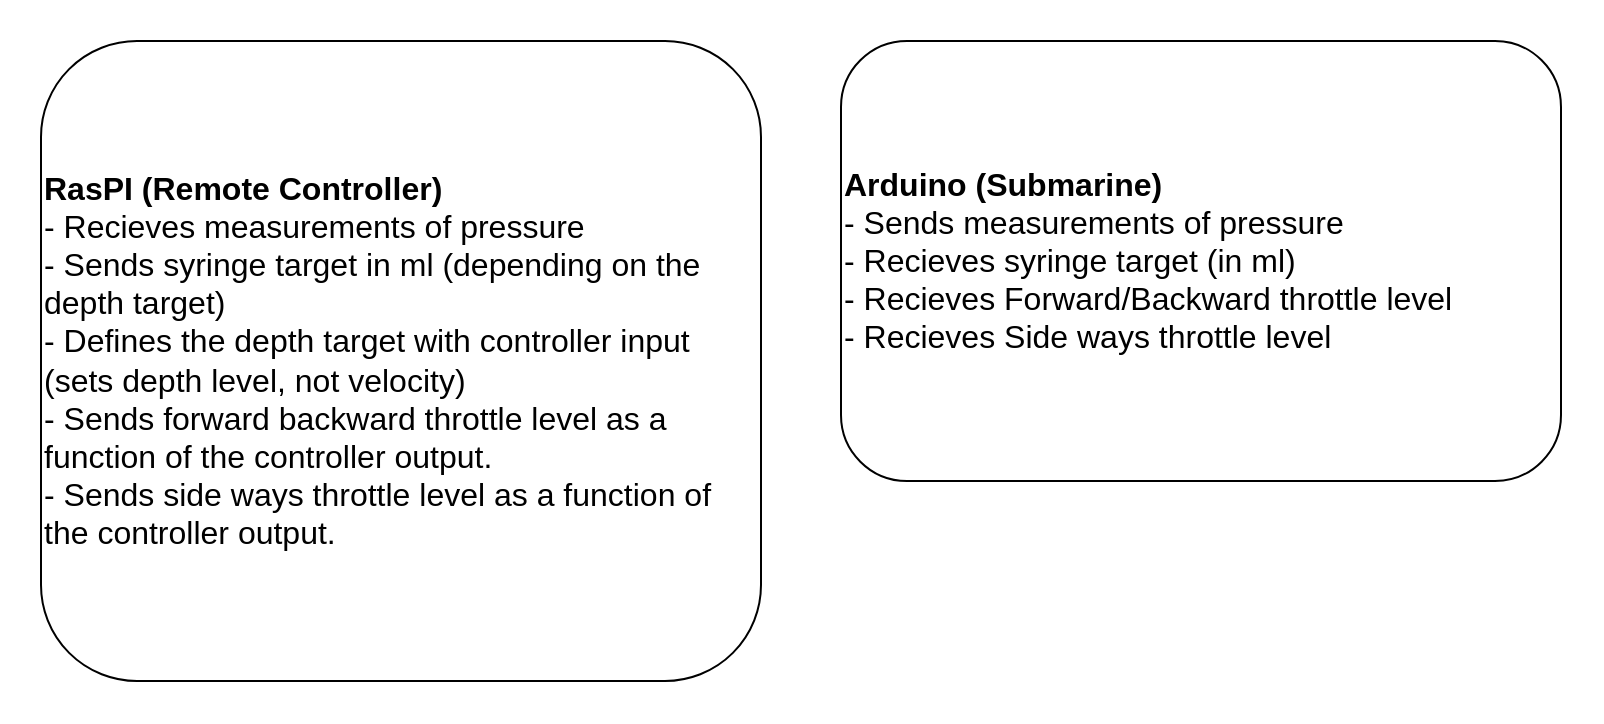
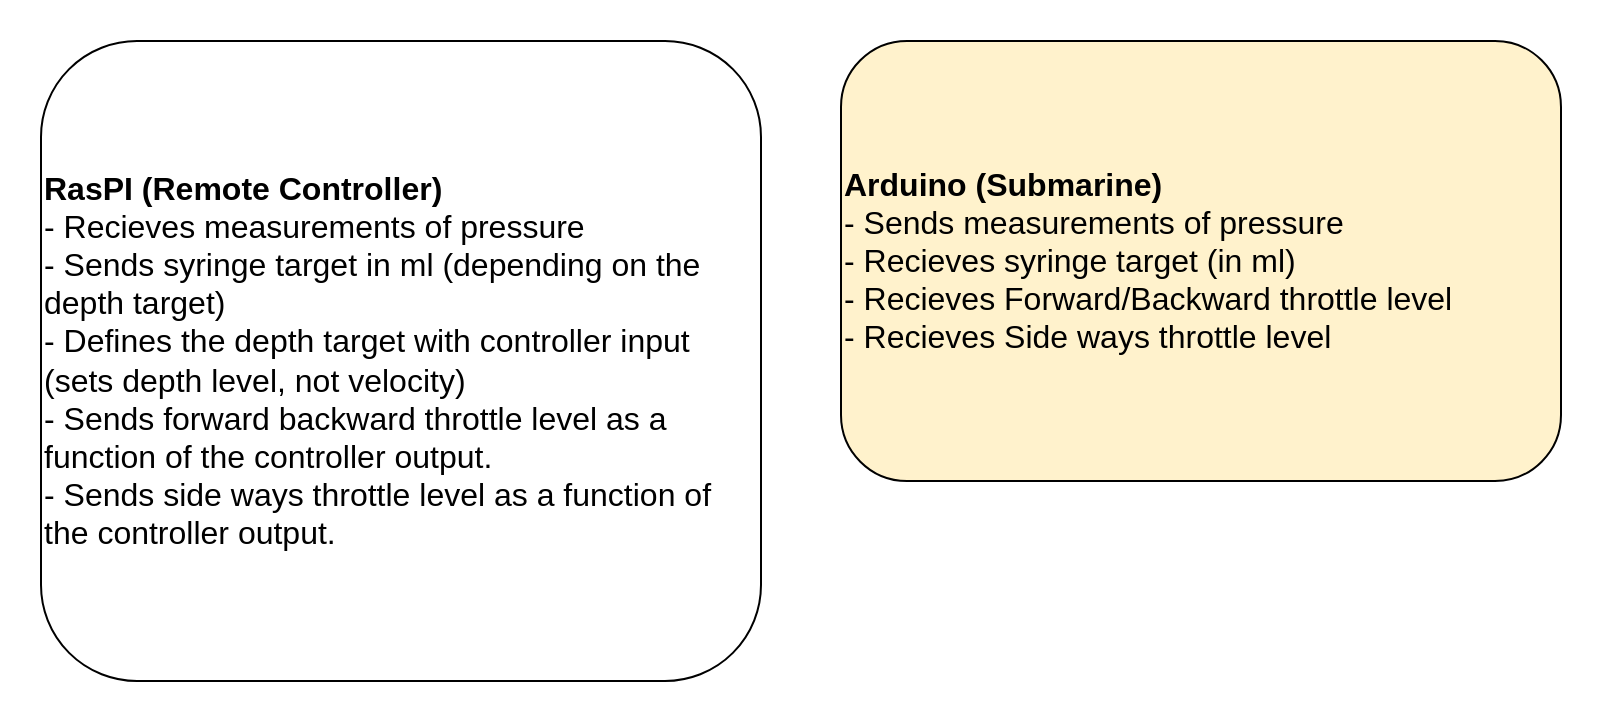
- <mxCell id="3" value="&lt;div style=&quot;&quot;&gt;&lt;b style=&quot;font-size: 16px; background-color: initial;&quot;&gt;Arduino (Submarine)&lt;/b&gt;&lt;/div&gt;&lt;font style=&quot;font-size: 16px;&quot;&gt;&lt;div style=&quot;&quot;&gt;&lt;span style=&quot;background-color: initial;&quot;&gt;- Sends measurements of pressure&lt;/span&gt;&lt;/div&gt;&lt;div style=&quot;&quot;&gt;&lt;span style=&quot;background-color: initial;&quot;&gt;- Recieves syringe target (in ml)&lt;/span&gt;&lt;/div&gt;&lt;div style=&quot;&quot;&gt;&lt;span style=&quot;background-color: initial;&quot;&gt;- Recieves Forward/Backward throttle level&lt;/span&gt;&lt;/div&gt;&lt;div style=&quot;&quot;&gt;&lt;span style=&quot;background-color: initial;&quot;&gt;- Recieves Side ways throttle level&lt;/span&gt;&lt;/div&gt;&lt;/font&gt;" style="rounded=1;whiteSpace=wrap;html=1;align=left;" vertex="1" parent="1"><mxGeometry x="420" y="20" width="360" height="220" as="geometry" /></mxCell>
+ <mxCell id="3" value="&lt;div style=&quot;&quot;&gt;&lt;b style=&quot;font-size: 16px; background-color: initial;&quot;&gt;Arduino (Submarine)&lt;/b&gt;&lt;/div&gt;&lt;font style=&quot;font-size: 16px;&quot;&gt;&lt;div style=&quot;&quot;&gt;&lt;span style=&quot;background-color: initial;&quot;&gt;- Sends measurements of pressure&lt;/span&gt;&lt;/div&gt;&lt;div style=&quot;&quot;&gt;&lt;span style=&quot;background-color: initial;&quot;&gt;- Recieves syringe target (in ml)&lt;/span&gt;&lt;/div&gt;&lt;div style=&quot;&quot;&gt;&lt;span style=&quot;background-color: initial;&quot;&gt;- Recieves Forward/Backward throttle level&lt;/span&gt;&lt;/div&gt;&lt;div style=&quot;&quot;&gt;&lt;span style=&quot;background-color: initial;&quot;&gt;- Recieves Side ways throttle level&lt;/span&gt;&lt;/div&gt;&lt;/font&gt;" style="rounded=1;whiteSpace=wrap;html=1;align=left;fillColor=#fff2cc;" vertex="1" parent="1"><mxGeometry x="420" y="20" width="360" height="220" as="geometry" /></mxCell>
